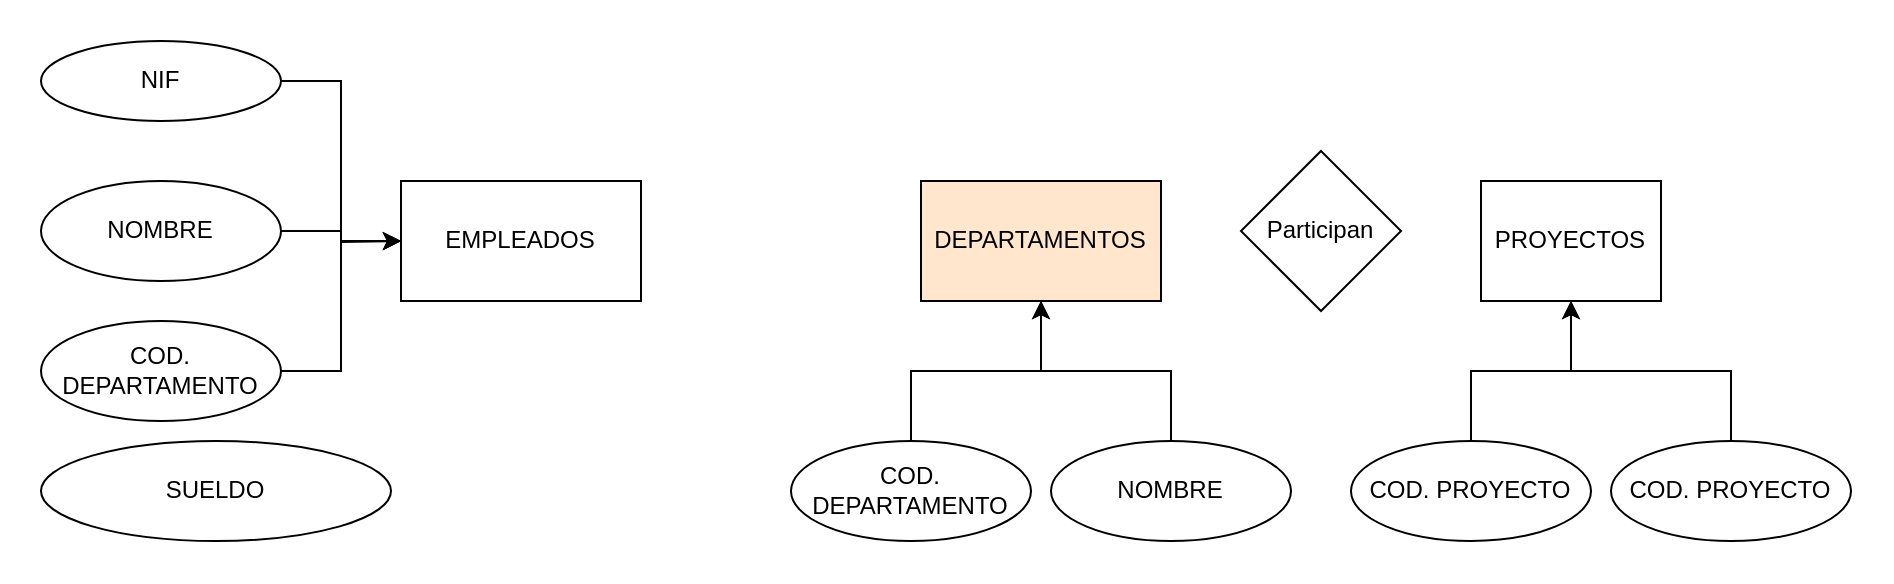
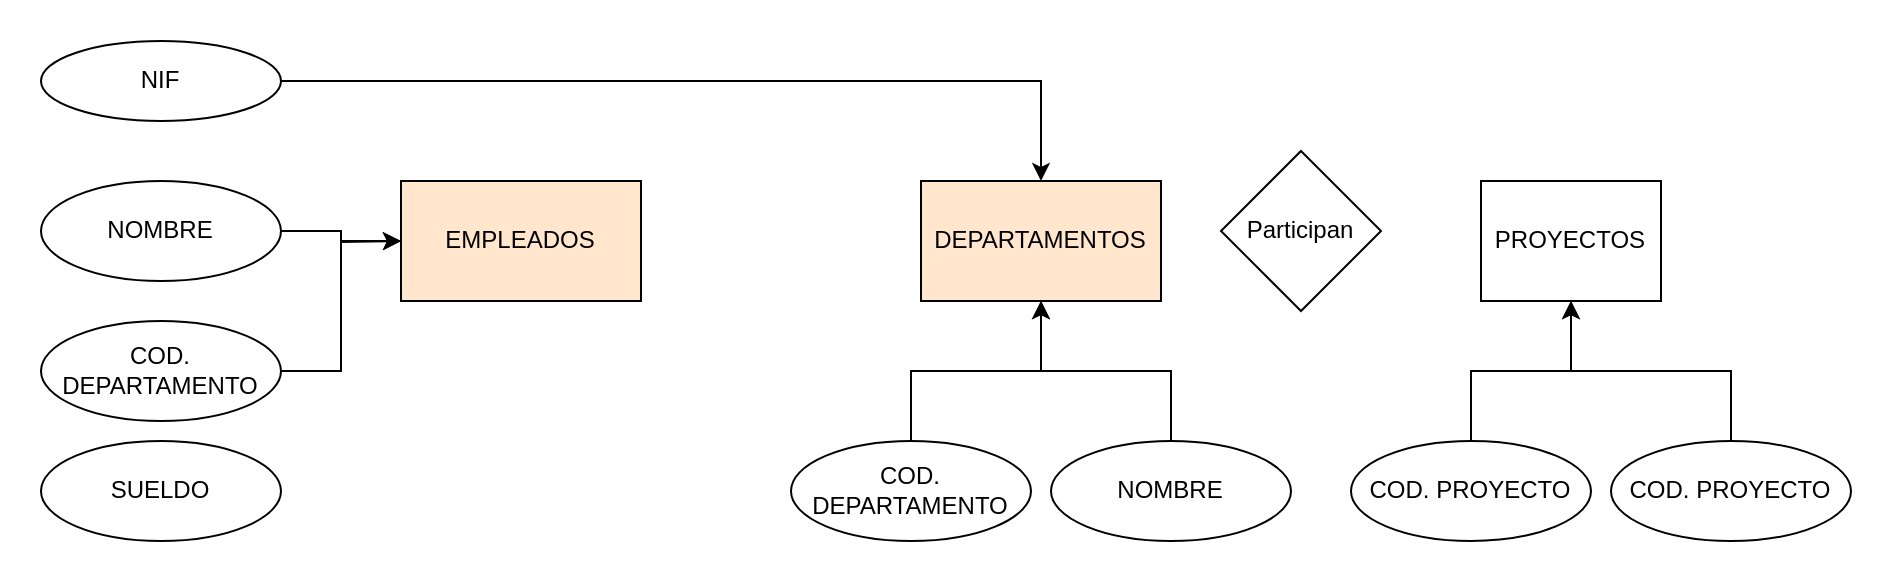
- <mxCell id="5" style="edgeStyle=orthogonalEdgeStyle;rounded=0;orthogonalLoop=1;jettySize=auto;html=1;entryX=0;entryY=0.5;entryDx=0;entryDy=0;" parent="1" source="6" target="4" edge="1"><mxGeometry relative="1" as="geometry" /></mxCell>
+ <mxCell id="5" style="edgeStyle=orthogonalEdgeStyle;rounded=0;orthogonalLoop=1;jettySize=auto;html=1;" parent="1" source="6" target="2" edge="1"><mxGeometry relative="1" as="geometry" /></mxCell>
- <mxCell id="20" value="Participan" style="rhombus;whiteSpace=wrap;html=1;" vertex="1" parent="1"><mxGeometry x="620" y="75" width="80" height="80" as="geometry" /></mxCell>
+ <mxCell id="20" value="Participan" style="rhombus;whiteSpace=wrap;html=1;" vertex="1" parent="1"><mxGeometry x="610" y="75" width="80" height="80" as="geometry" /></mxCell>
- <mxCell id="4" value="EMPLEADOS" style="rounded=0;whiteSpace=wrap;html=1;" parent="1" vertex="1"><mxGeometry x="200" y="90" width="120" height="60" as="geometry" /></mxCell>
+ <mxCell id="4" value="EMPLEADOS" style="rounded=0;whiteSpace=wrap;html=1;fillColor=#ffe6cc;" parent="1" vertex="1"><mxGeometry x="200" y="90" width="120" height="60" as="geometry" /></mxCell>
- <mxCell id="11" value="SUELDO" style="ellipse;whiteSpace=wrap;html=1;" parent="1" vertex="1"><mxGeometry x="20" y="220" width="175" height="50" as="geometry" /></mxCell>
+ <mxCell id="11" value="SUELDO" style="ellipse;whiteSpace=wrap;html=1;" parent="1" vertex="1"><mxGeometry x="20" y="220" width="120" height="50" as="geometry" /></mxCell>
